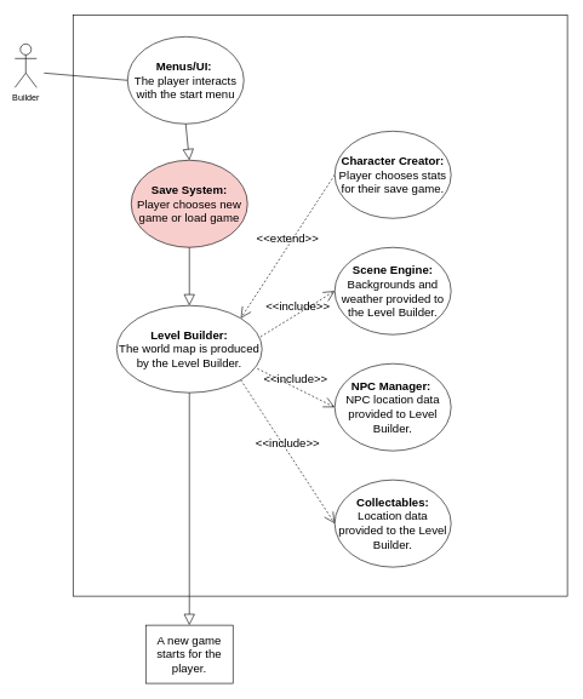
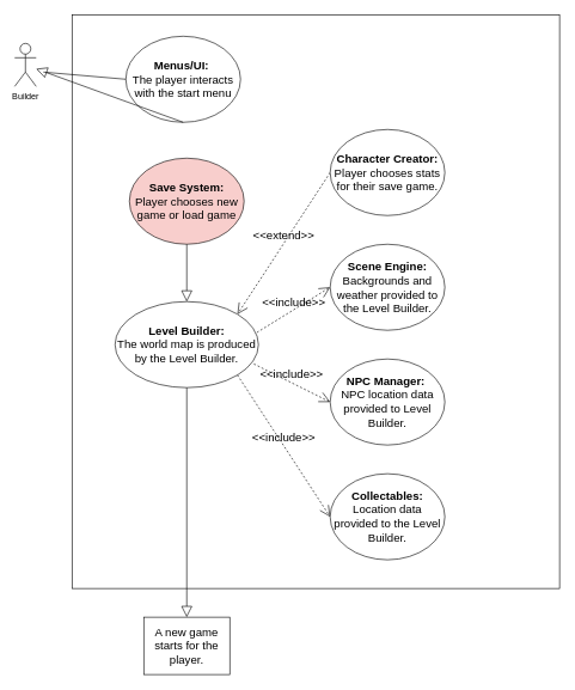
- <mxCell id="10" value="" style="endArrow=block;html=1;rounded=0;exitX=0.5;exitY=1;exitDx=0;exitDy=0;entryX=0.5;entryY=0;entryDx=0;entryDy=0;endFill=0;endSize=13;" edge="1" parent="1" source="4" target="5"><mxGeometry width="50" height="50" relative="1" as="geometry"><mxPoint x="270" y="330" as="sourcePoint" /><mxPoint x="320" y="280" as="targetPoint" /></mxGeometry></mxCell>
+ <mxCell id="10" value="" style="endArrow=block;html=1;rounded=0;exitX=0.5;exitY=1;exitDx=0;exitDy=0;endFill=0;endSize=13;" edge="1" parent="1" source="4" target="3"><mxGeometry width="50" height="50" relative="1" as="geometry"><mxPoint x="270" y="330" as="sourcePoint" /><mxPoint x="320" y="280" as="targetPoint" /></mxGeometry></mxCell>
